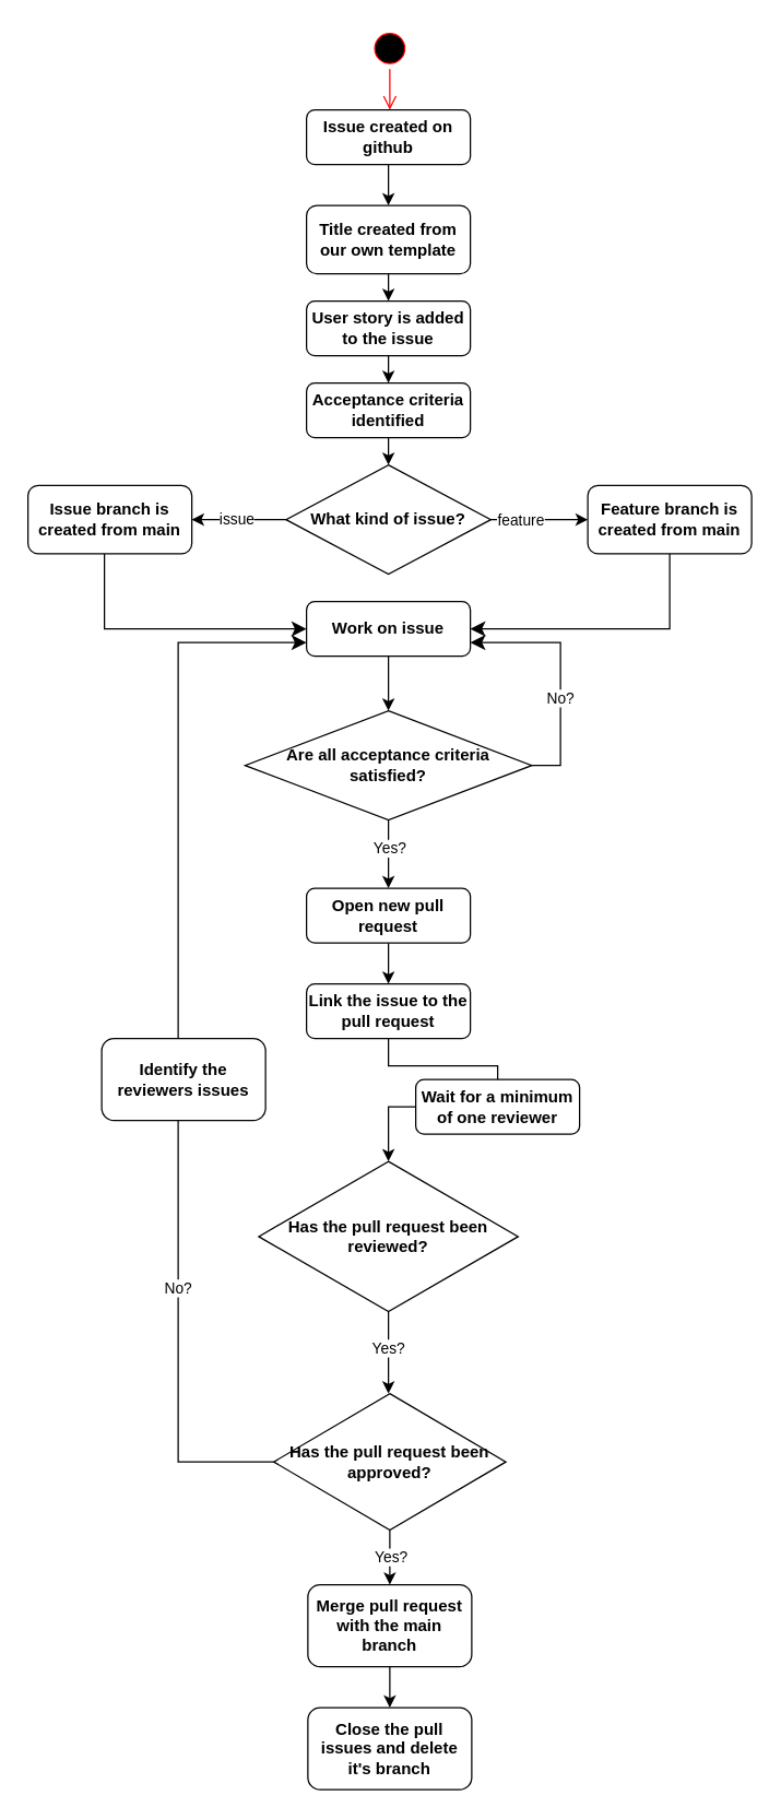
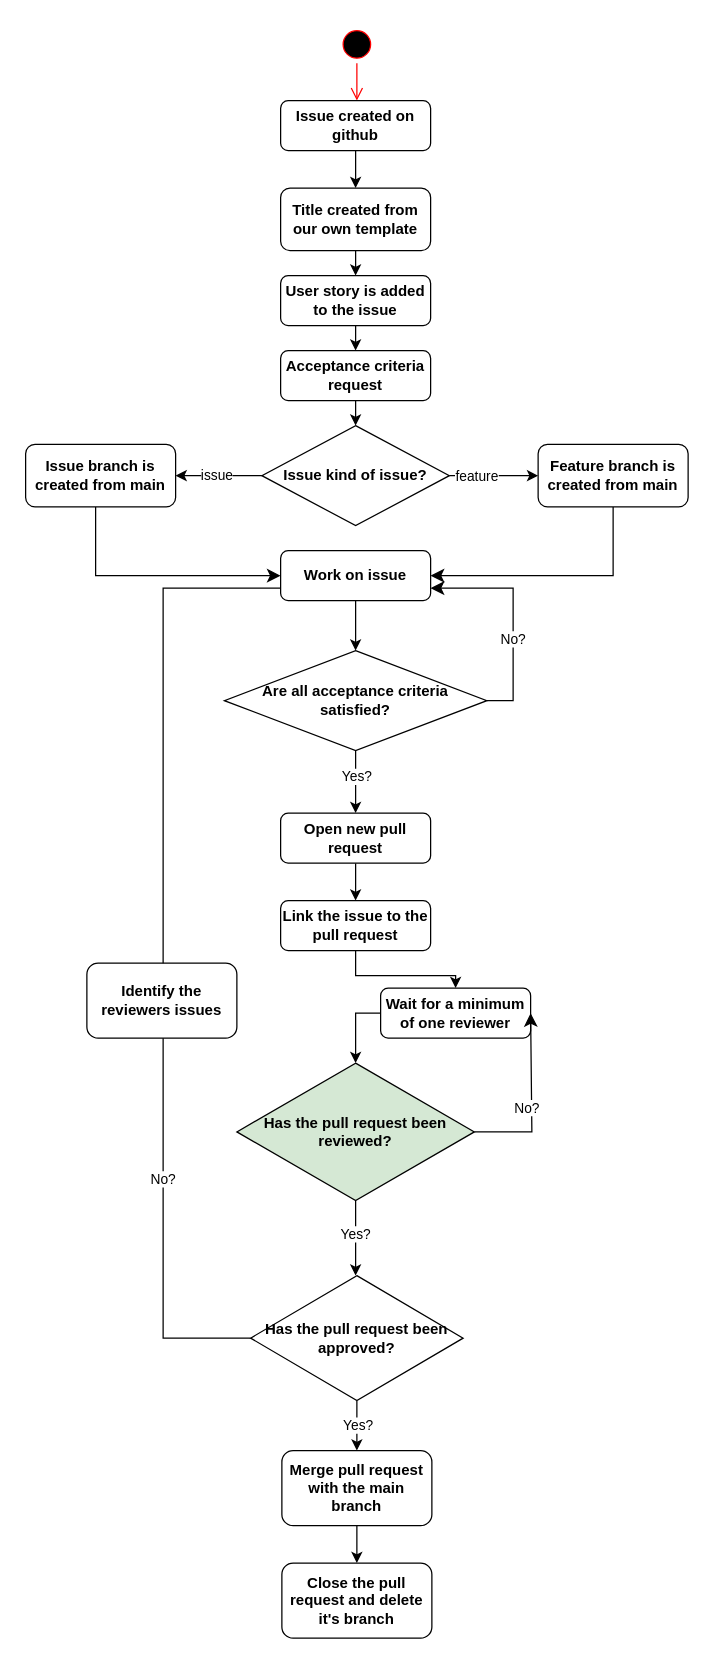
- <mxCell id="9" value="&lt;b&gt;Acceptance criteria identified&lt;/b&gt;" style="rounded=1;whiteSpace=wrap;html=1;" vertex="1" parent="1"><mxGeometry x="224" y="280" width="120" height="40" as="geometry" /></mxCell>
+ <mxCell id="9" value="&lt;b&gt;Acceptance criteria request&lt;/b&gt;" style="rounded=1;whiteSpace=wrap;html=1;" vertex="1" parent="1"><mxGeometry x="224" y="280" width="120" height="40" as="geometry" /></mxCell>
- <mxCell id="16" value="&lt;b&gt;What kind of issue?&lt;/b&gt;" style="rhombus;whiteSpace=wrap;html=1;" vertex="1" parent="1"><mxGeometry x="209" y="340" width="150" height="80" as="geometry" /></mxCell>
+ <mxCell id="16" value="&lt;b&gt;Issue kind of issue?&lt;/b&gt;" style="rhombus;whiteSpace=wrap;html=1;" vertex="1" parent="1"><mxGeometry x="209" y="340" width="150" height="80" as="geometry" /></mxCell>
- <mxCell id="42" value="" style="edgeStyle=segmentEdgeStyle;endArrow=classic;html=1;curved=0;rounded=0;endSize=8;startSize=8;exitX=0;exitY=0.5;exitDx=0;exitDy=0;entryX=0;entryY=0.75;entryDx=0;entryDy=0;" edge="1" parent="1" source="41" target="20"><mxGeometry width="50" height="50" relative="1" as="geometry"><mxPoint x="115" y="1113" as="sourcePoint" /><mxPoint x="220" y="470" as="targetPoint" /><Array as="points"><mxPoint x="130" y="1070" /><mxPoint x="130" y="470" /></Array></mxGeometry></mxCell>
+ <mxCell id="42" value="" style="edgeStyle=segmentEdgeStyle;endArrow=none;html=1;curved=0;rounded=0;endSize=8;startSize=8;exitX=0;exitY=0.5;exitDx=0;exitDy=0;entryX=0;entryY=0.75;entryDx=0;entryDy=0;" edge="1" parent="1" source="41" target="20"><mxGeometry width="50" height="50" relative="1" as="geometry"><mxPoint x="115" y="1113" as="sourcePoint" /><mxPoint x="220" y="470" as="targetPoint" /><Array as="points"><mxPoint x="130" y="1070" /><mxPoint x="130" y="470" /></Array></mxGeometry></mxCell>
- <mxCell id="30" style="edgeStyle=orthogonalEdgeStyle;rounded=0;orthogonalLoop=1;jettySize=auto;html=1;entryX=0.5;entryY=0;entryDx=0;entryDy=0;endArrow=none;" edge="1" parent="1" source="31" target="33"><mxGeometry relative="1" as="geometry" /></mxCell>
+ <mxCell id="30" style="edgeStyle=orthogonalEdgeStyle;rounded=0;orthogonalLoop=1;jettySize=auto;html=1;entryX=0.5;entryY=0;entryDx=0;entryDy=0;" edge="1" parent="1" source="31" target="33"><mxGeometry relative="1" as="geometry" /></mxCell>
- <mxCell id="44" value="&lt;b&gt;Identify the reviewers issues&lt;/b&gt;" style="rounded=1;whiteSpace=wrap;html=1;" vertex="1" parent="1"><mxGeometry x="74" y="760" width="120" height="60" as="geometry" /></mxCell>
+ <mxCell id="44" value="&lt;b&gt;Identify the reviewers issues&lt;/b&gt;" style="rounded=1;whiteSpace=wrap;html=1;" vertex="1" parent="1"><mxGeometry x="69" y="770" width="120" height="60" as="geometry" /></mxCell>
+ <mxCell id="37" value="" style="edgeStyle=segmentEdgeStyle;endArrow=classic;html=1;curved=0;rounded=0;endSize=8;startSize=8;entryX=1;entryY=0.5;entryDx=0;entryDy=0;exitX=1;exitY=0.5;exitDx=0;exitDy=0;" edge="1" parent="1" source="36" target="33"><mxGeometry width="50" height="50" relative="1" as="geometry"><mxPoint x="404" y="920" as="sourcePoint" /><mxPoint x="359" y="830" as="targetPoint" /><Array as="points"><mxPoint x="425" y="905" /><mxPoint x="425" y="810" /></Array></mxGeometry></mxCell>
+ <mxCell id="38" value="No?" style="edgeLabel;html=1;align=center;verticalAlign=middle;resizable=0;points=[];" vertex="1" connectable="0" parent="37"><mxGeometry x="-0.418" y="1" relative="1" as="geometry"><mxPoint y="-19" as="offset" /></mxGeometry></mxCell>
- <mxCell id="36" value="&lt;b&gt;Has the pull request been reviewed?&lt;/b&gt;" style="rhombus;whiteSpace=wrap;html=1;" vertex="1" parent="1"><mxGeometry x="189" y="850" width="190" height="110" as="geometry" /></mxCell>
+ <mxCell id="36" value="&lt;b&gt;Has the pull request been reviewed?&lt;/b&gt;" style="rhombus;whiteSpace=wrap;html=1;fillColor=#d5e8d4;" vertex="1" parent="1"><mxGeometry x="189" y="850" width="190" height="110" as="geometry" /></mxCell>
- <mxCell id="47" value="&lt;b&gt;Close the pull issues and delete it's branch&lt;/b&gt;" style="rounded=1;whiteSpace=wrap;html=1;" vertex="1" parent="1"><mxGeometry x="225" y="1250" width="120" height="60" as="geometry" /></mxCell>
+ <mxCell id="47" value="&lt;b&gt;Close the pull request and delete it's branch&lt;/b&gt;" style="rounded=1;whiteSpace=wrap;html=1;" vertex="1" parent="1"><mxGeometry x="225" y="1250" width="120" height="60" as="geometry" /></mxCell>
